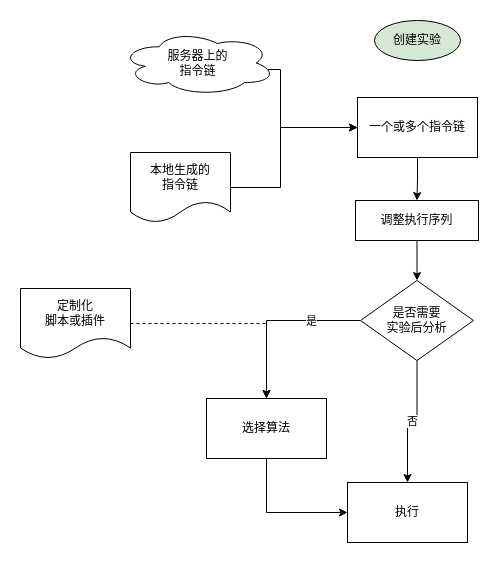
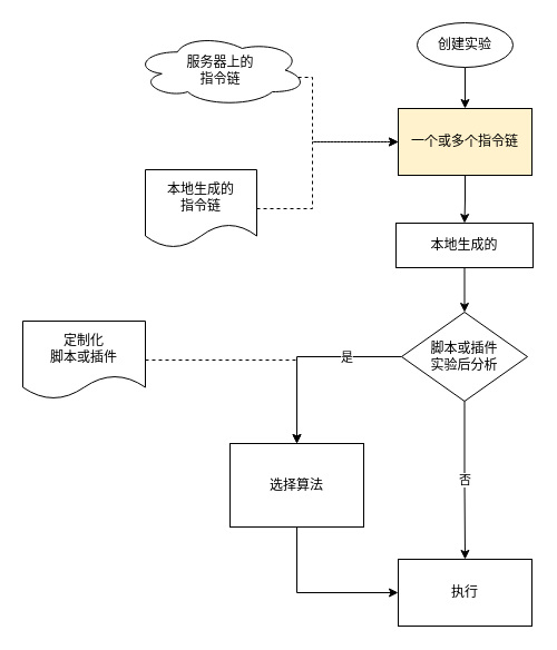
- <mxCell id="3" value="创建实验" style="ellipse;whiteSpace=wrap;html=1;fillColor=#d5e8d4;" parent="1" vertex="1"><mxGeometry x="374" y="20" width="86" height="40" as="geometry" /></mxCell>
+ <mxCell id="3" value="创建实验" style="ellipse;whiteSpace=wrap;html=1;" parent="1" vertex="1"><mxGeometry x="374" y="20" width="86" height="40" as="geometry" /></mxCell>
+ <mxCell id="2" value="" style="edgeStyle=orthogonalEdgeStyle;rounded=0;orthogonalLoop=1;jettySize=auto;html=1;" parent="1" source="3" target="5" edge="1"><mxGeometry relative="1" as="geometry" /></mxCell>
- <mxCell id="17" style="edgeStyle=orthogonalEdgeStyle;rounded=0;orthogonalLoop=1;jettySize=auto;html=1;exitX=0.875;exitY=0.5;exitDx=0;exitDy=0;exitPerimeter=0;entryX=0;entryY=0.5;entryDx=0;entryDy=0;dashed=0;" edge="1" parent="1" source="18" target="5"><mxGeometry relative="1" as="geometry"><Array as="points"><mxPoint x="280" y="69" /><mxPoint x="280" y="127" /></Array></mxGeometry></mxCell>
+ <mxCell id="17" style="edgeStyle=orthogonalEdgeStyle;rounded=0;orthogonalLoop=1;jettySize=auto;html=1;exitX=0.875;exitY=0.5;exitDx=0;exitDy=0;exitPerimeter=0;entryX=0;entryY=0.5;entryDx=0;entryDy=0;dashed=1;" edge="1" parent="1" source="18" target="5"><mxGeometry relative="1" as="geometry"><Array as="points"><mxPoint x="280" y="69" /><mxPoint x="280" y="127" /></Array></mxGeometry></mxCell>
- <mxCell id="5" value="一个或多个指令链" style="whiteSpace=wrap;html=1;" parent="1" vertex="1"><mxGeometry x="357" y="97" width="120" height="60" as="geometry" /></mxCell>
+ <mxCell id="5" value="一个或多个指令链" style="whiteSpace=wrap;html=1;fillColor=#fff2cc;" parent="1" vertex="1"><mxGeometry x="357" y="97" width="120" height="60" as="geometry" /></mxCell>
- <mxCell id="19" style="edgeStyle=orthogonalEdgeStyle;rounded=0;orthogonalLoop=1;jettySize=auto;html=1;entryX=0;entryY=0.5;entryDx=0;entryDy=0;dashed=0;" parent="1" source="20" target="5" edge="1"><mxGeometry relative="1" as="geometry"><Array as="points"><mxPoint x="280" y="187" /><mxPoint x="280" y="127" /></Array></mxGeometry></mxCell>
+ <mxCell id="19" style="edgeStyle=orthogonalEdgeStyle;rounded=0;orthogonalLoop=1;jettySize=auto;html=1;entryX=0;entryY=0.5;entryDx=0;entryDy=0;dashed=1;" parent="1" source="20" target="5" edge="1"><mxGeometry relative="1" as="geometry"><Array as="points"><mxPoint x="280" y="187" /><mxPoint x="280" y="127" /></Array></mxGeometry></mxCell>
- <mxCell id="7" value="调整执行序列" style="whiteSpace=wrap;html=1;" parent="1" vertex="1"><mxGeometry x="355" y="200" width="123" height="40" as="geometry" /></mxCell>
+ <mxCell id="7" value="本地生成的" style="whiteSpace=wrap;html=1;" parent="1" vertex="1"><mxGeometry x="355" y="200" width="123" height="40" as="geometry" /></mxCell>
- <mxCell id="11" value="是否需要&lt;br&gt;实验后分析" style="rhombus;whiteSpace=wrap;html=1;" parent="1" vertex="1"><mxGeometry x="360" y="280" width="113" height="80" as="geometry" /></mxCell>
+ <mxCell id="11" value="脚本或插件&lt;br&gt;实验后分析" style="rhombus;whiteSpace=wrap;html=1;" parent="1" vertex="1"><mxGeometry x="360" y="280" width="113" height="80" as="geometry" /></mxCell>
- <mxCell id="14" value="选择算法" style="rounded=0;whiteSpace=wrap;html=1;" parent="1" vertex="1"><mxGeometry x="206" y="398" width="120" height="60" as="geometry" /></mxCell>
+ <mxCell id="14" value="选择算法" style="rounded=0;whiteSpace=wrap;html=1;" parent="1" vertex="1"><mxGeometry x="206" y="398" width="120" height="75" as="geometry" /></mxCell>
- <mxCell id="12" value="执行" style="rounded=0;whiteSpace=wrap;html=1;" parent="1" vertex="1"><mxGeometry x="347" y="482" width="120" height="60" as="geometry" /></mxCell>
+ <mxCell id="12" value="执行" style="rounded=0;whiteSpace=wrap;html=1;" parent="1" vertex="1"><mxGeometry x="357" y="502" width="120" height="60" as="geometry" /></mxCell>
